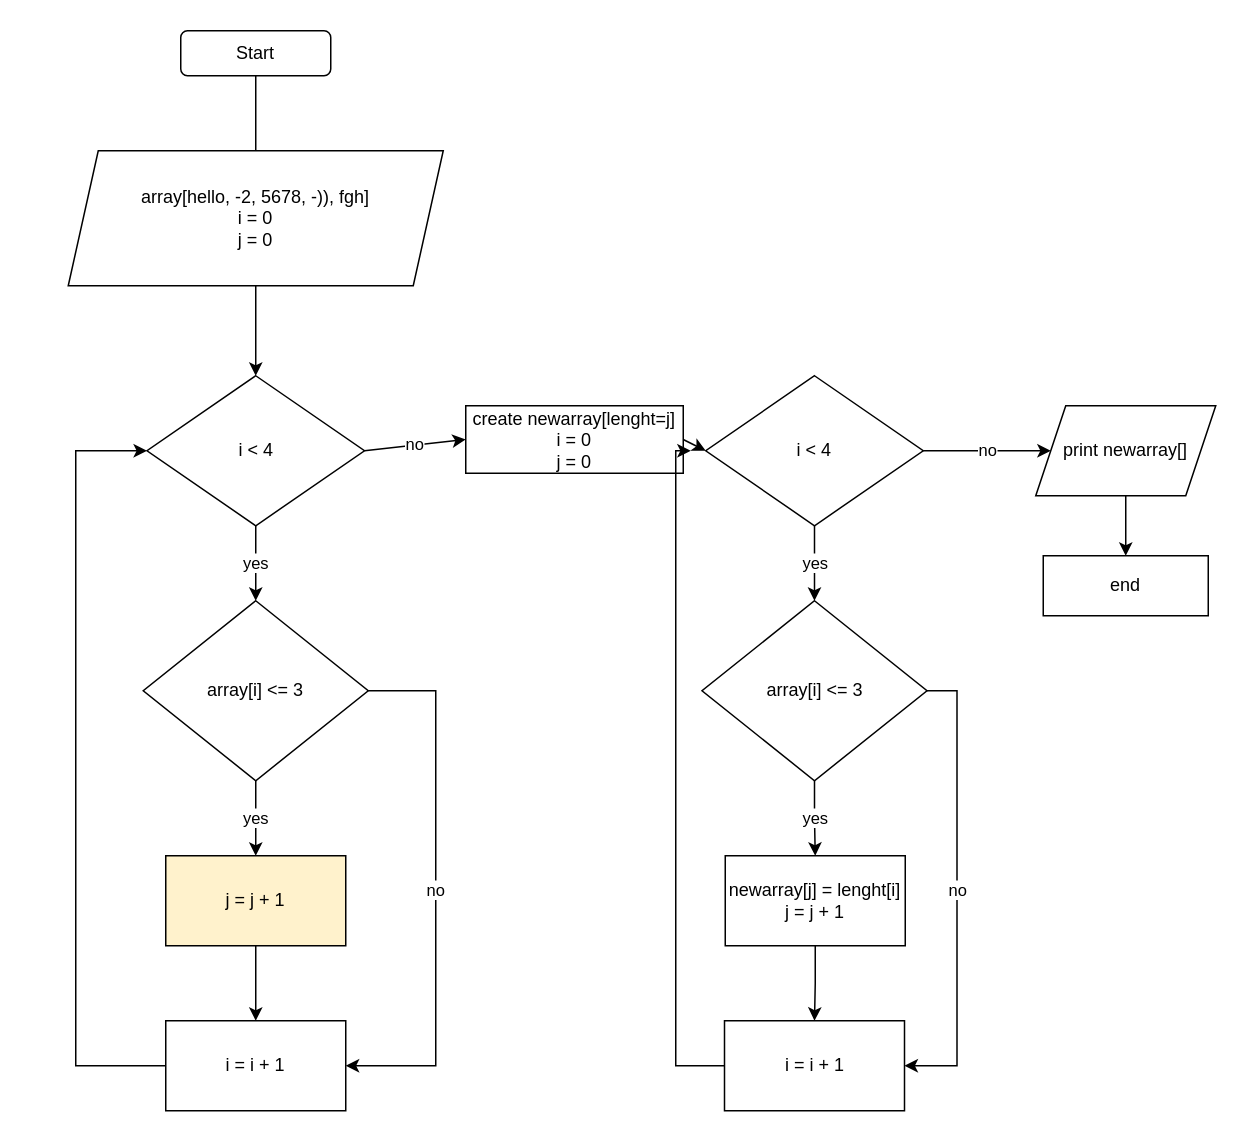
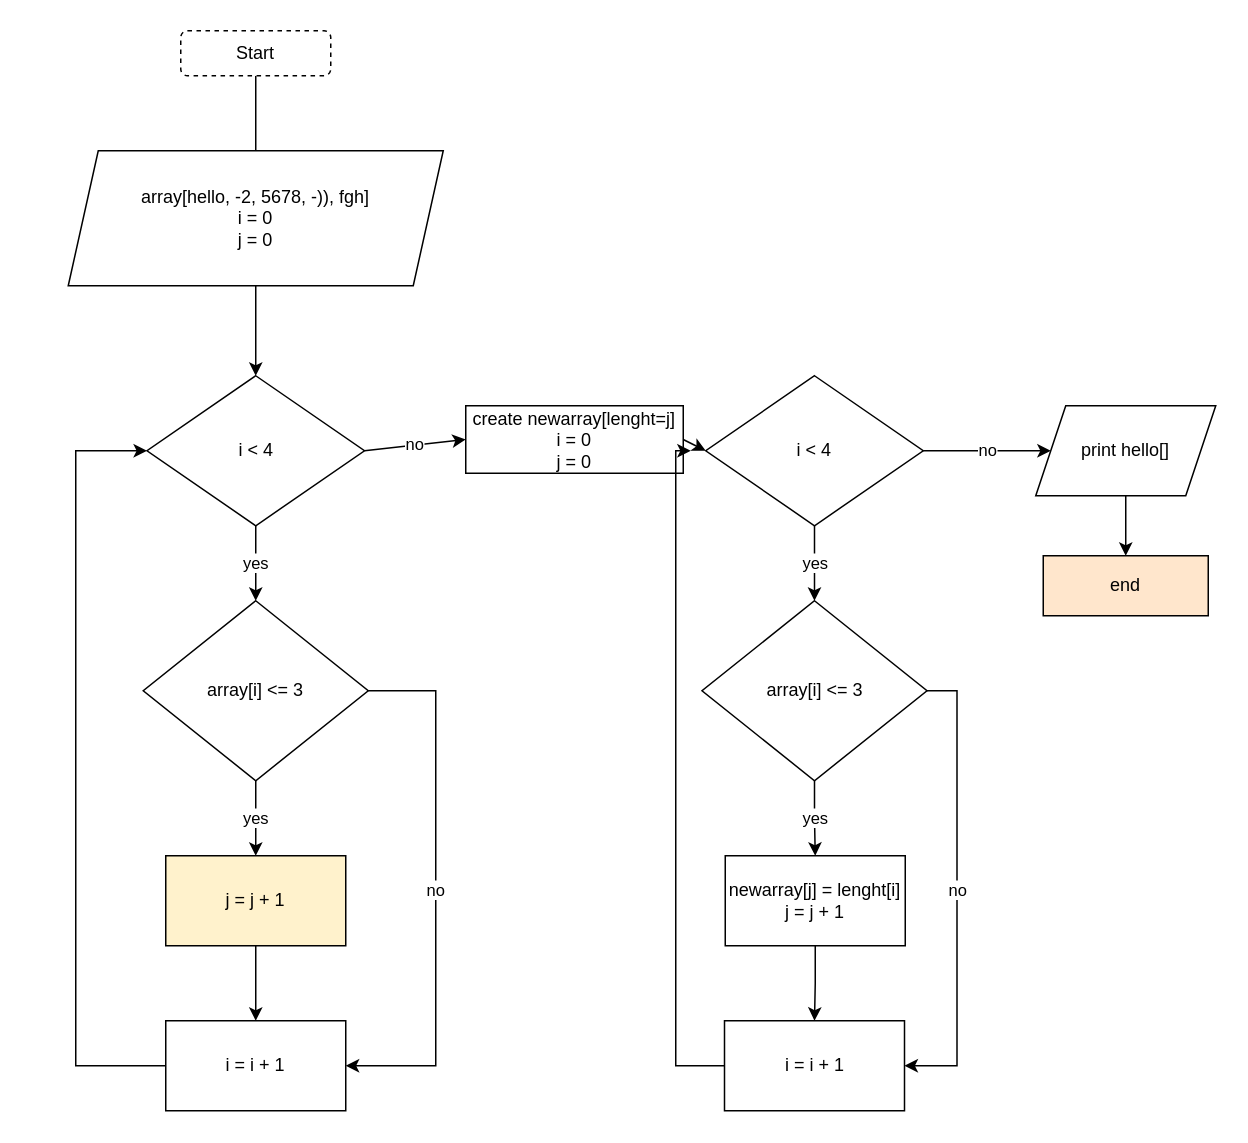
- <mxCell id="3" value="Start" style="rounded=1;whiteSpace=wrap;html=1;" vertex="1" parent="1"><mxGeometry x="120" y="20" width="100" height="30" as="geometry" /></mxCell>
+ <mxCell id="3" value="Start" style="rounded=1;whiteSpace=wrap;html=1;dashed=1;" vertex="1" parent="1"><mxGeometry x="120" y="20" width="100" height="30" as="geometry" /></mxCell>
- <mxCell id="29" value="print newarray[]" style="shape=parallelogram;perimeter=parallelogramPerimeter;whiteSpace=wrap;html=1;fixedSize=1;" vertex="1" parent="1"><mxGeometry x="690" y="270" width="120" height="60" as="geometry" /></mxCell>
+ <mxCell id="29" value="print hello[]" style="shape=parallelogram;perimeter=parallelogramPerimeter;whiteSpace=wrap;html=1;fixedSize=1;" vertex="1" parent="1"><mxGeometry x="690" y="270" width="120" height="60" as="geometry" /></mxCell>
- <mxCell id="30" value="end" style="rounded=0;whiteSpace=wrap;html=1;" vertex="1" parent="1"><mxGeometry x="695" y="370" width="110" height="40" as="geometry" /></mxCell>
+ <mxCell id="30" value="end" style="rounded=0;whiteSpace=wrap;html=1;fillColor=#ffe6cc;" vertex="1" parent="1"><mxGeometry x="695" y="370" width="110" height="40" as="geometry" /></mxCell>
